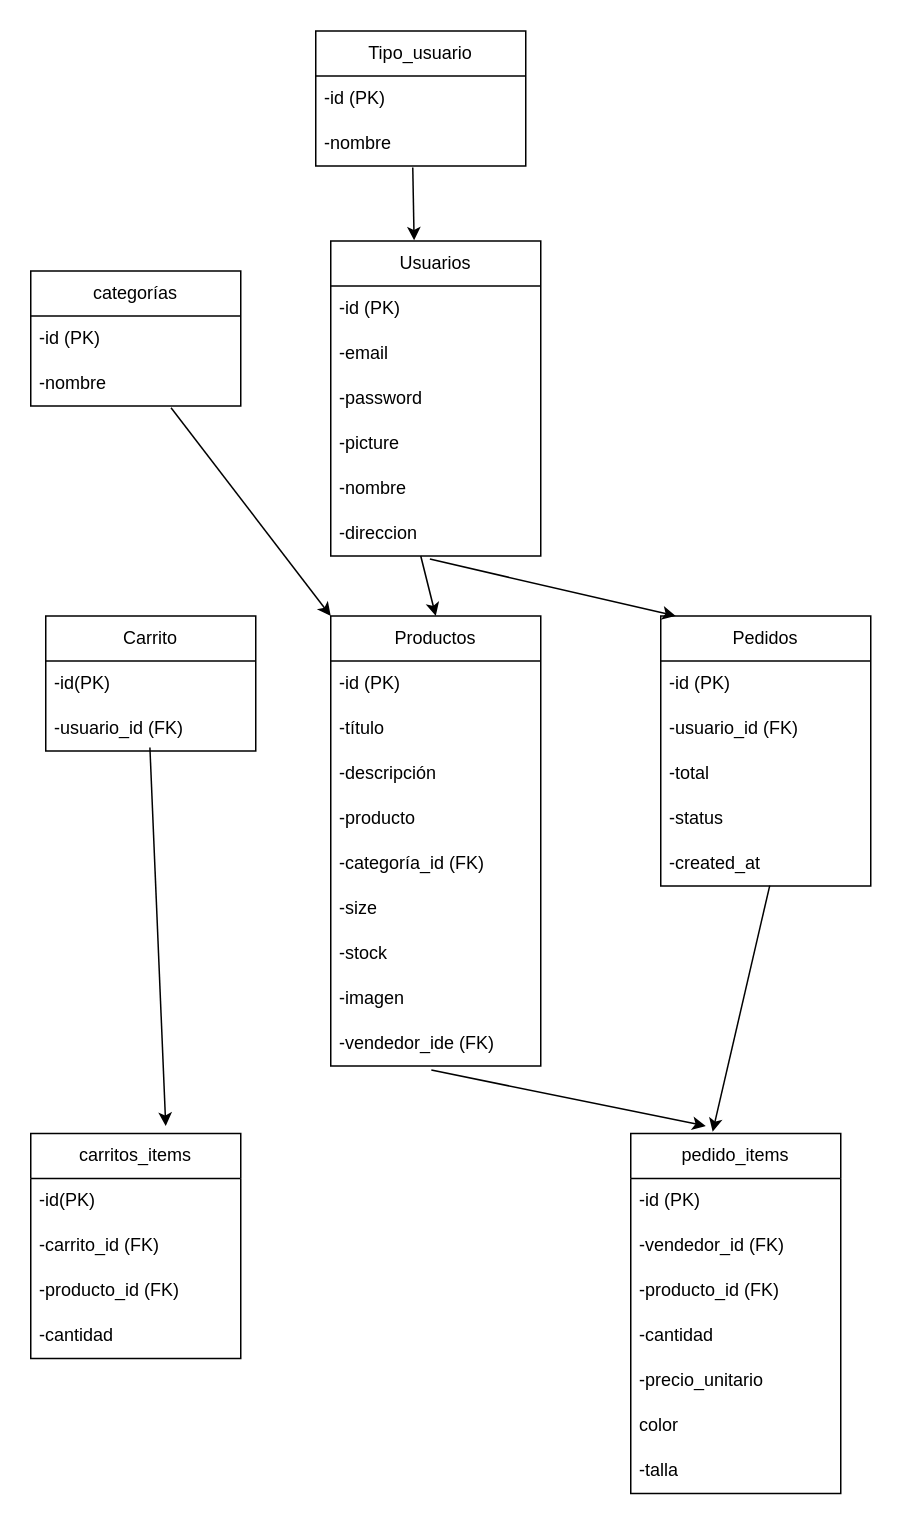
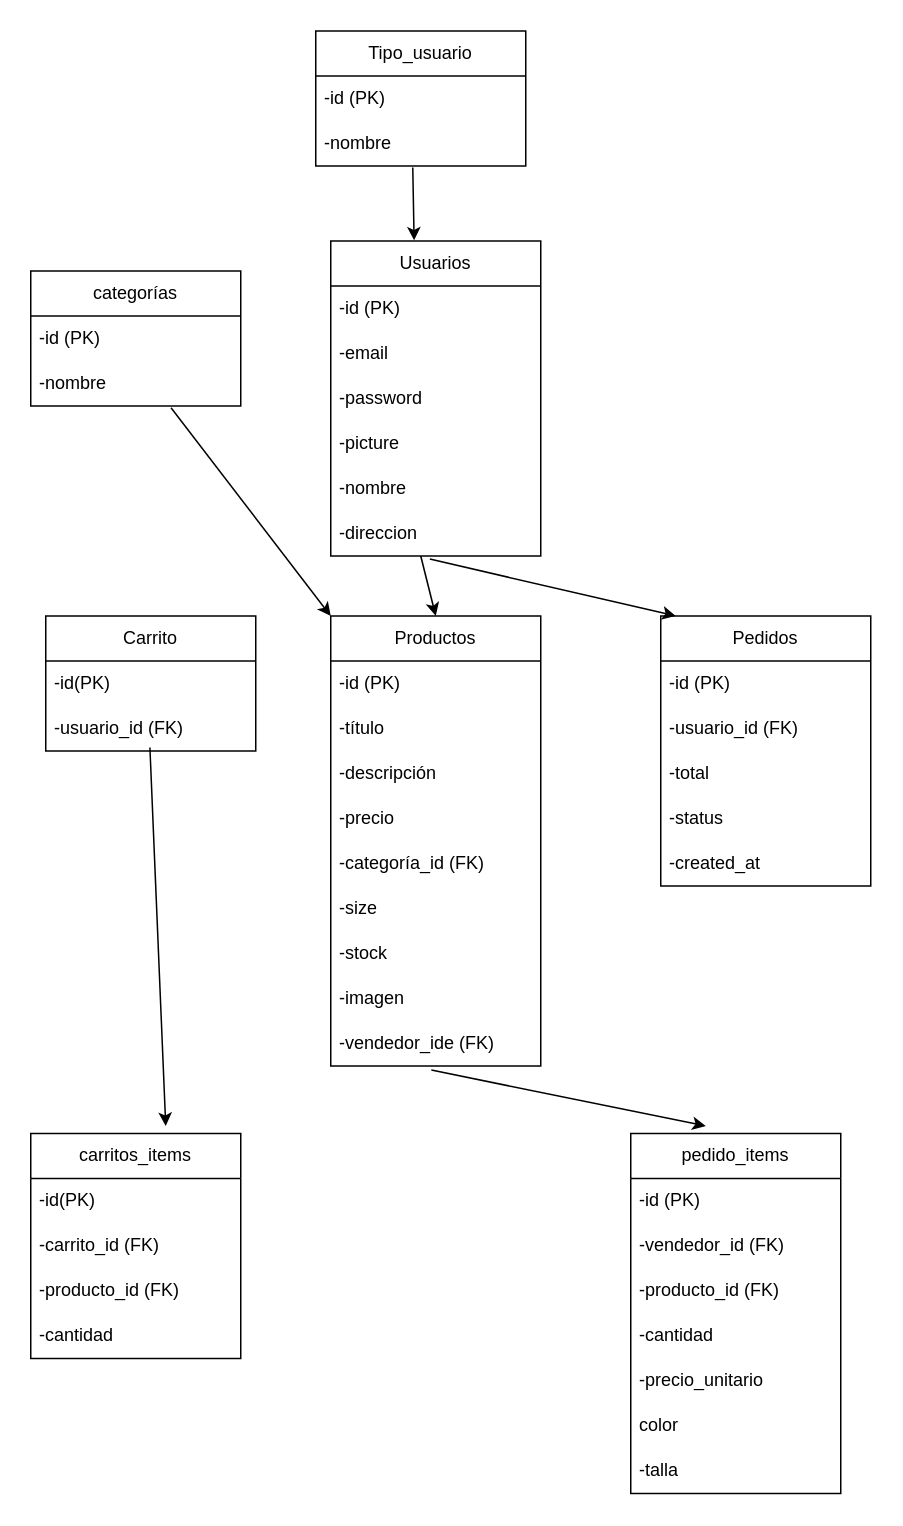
- <mxCell id="16" value="-producto" style="text;strokeColor=none;fillColor=none;align=left;verticalAlign=middle;spacingLeft=4;spacingRight=4;overflow=hidden;points=[[0,0.5],[1,0.5]];portConstraint=eastwest;rotatable=0;whiteSpace=wrap;html=1;" vertex="1" parent="12"><mxGeometry y="120" width="140" height="30" as="geometry" /></mxCell>
+ <mxCell id="16" value="-precio" style="text;strokeColor=none;fillColor=none;align=left;verticalAlign=middle;spacingLeft=4;spacingRight=4;overflow=hidden;points=[[0,0.5],[1,0.5]];portConstraint=eastwest;rotatable=0;whiteSpace=wrap;html=1;" vertex="1" parent="12"><mxGeometry y="120" width="140" height="30" as="geometry" /></mxCell>
- <mxCell id="52" value="" style="endArrow=classic;html=1;rounded=0;exitX=0.519;exitY=0.99;exitDx=0;exitDy=0;exitPerimeter=0;entryX=0.39;entryY=-0.005;entryDx=0;entryDy=0;entryPerimeter=0;" edge="1" parent="1" source="27" target="36"><mxGeometry width="50" height="50" relative="1" as="geometry"><mxPoint x="513.5" y="592.37" as="sourcePoint" /><mxPoint x="500" y="700" as="targetPoint" /></mxGeometry></mxCell>
